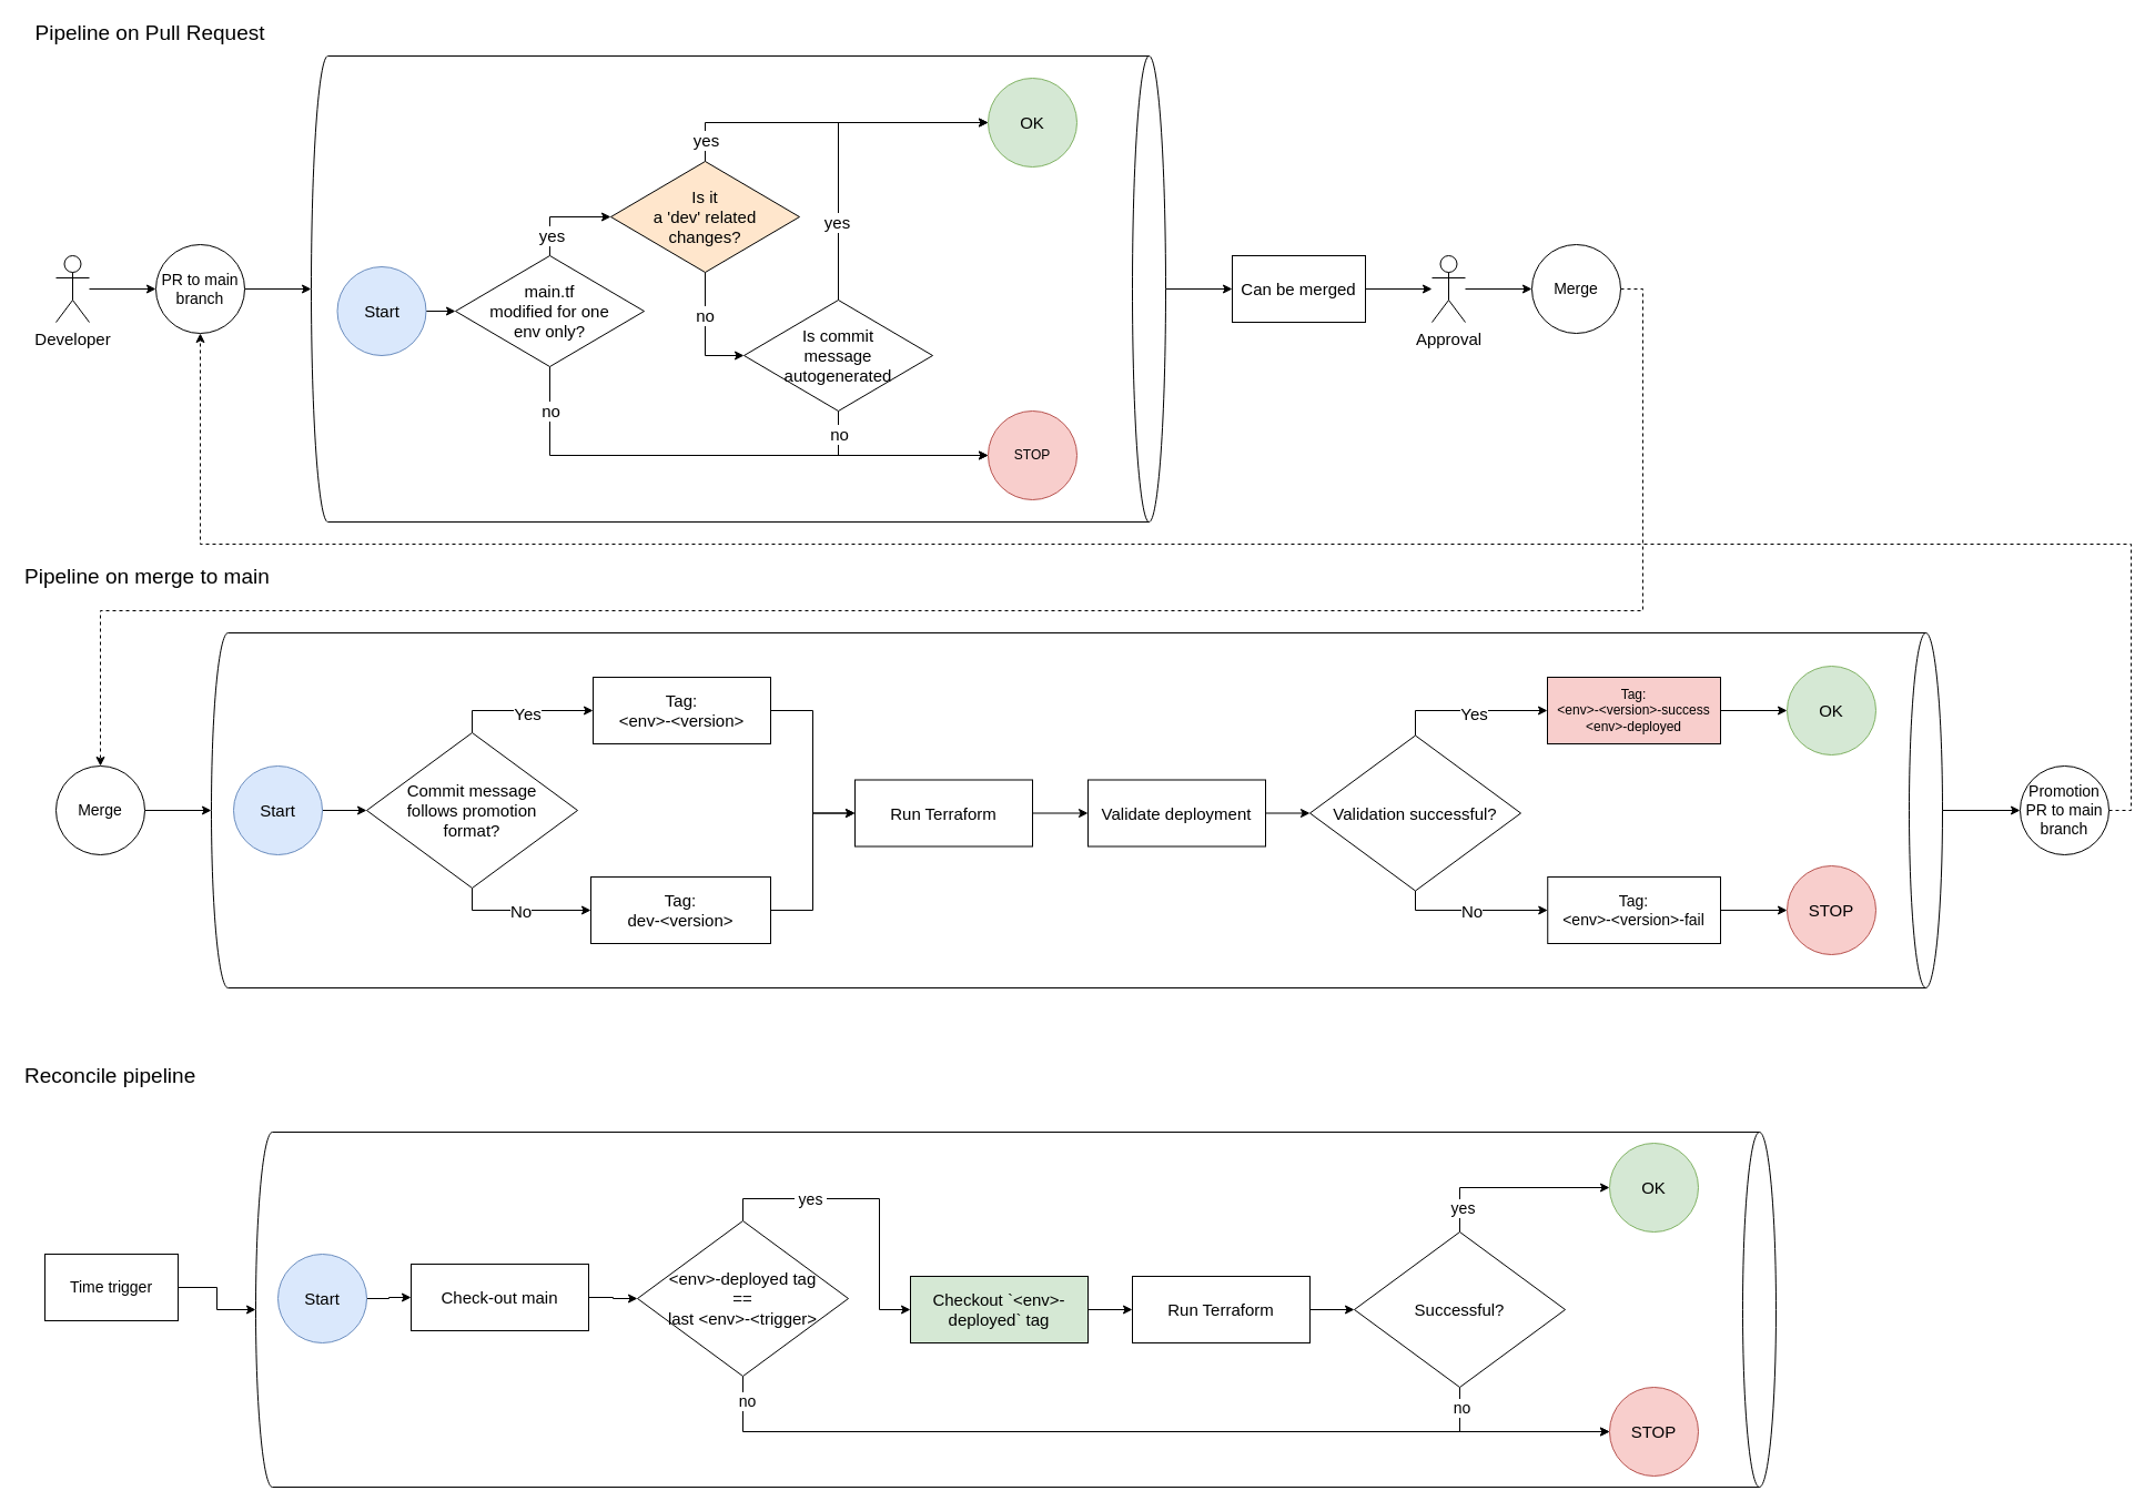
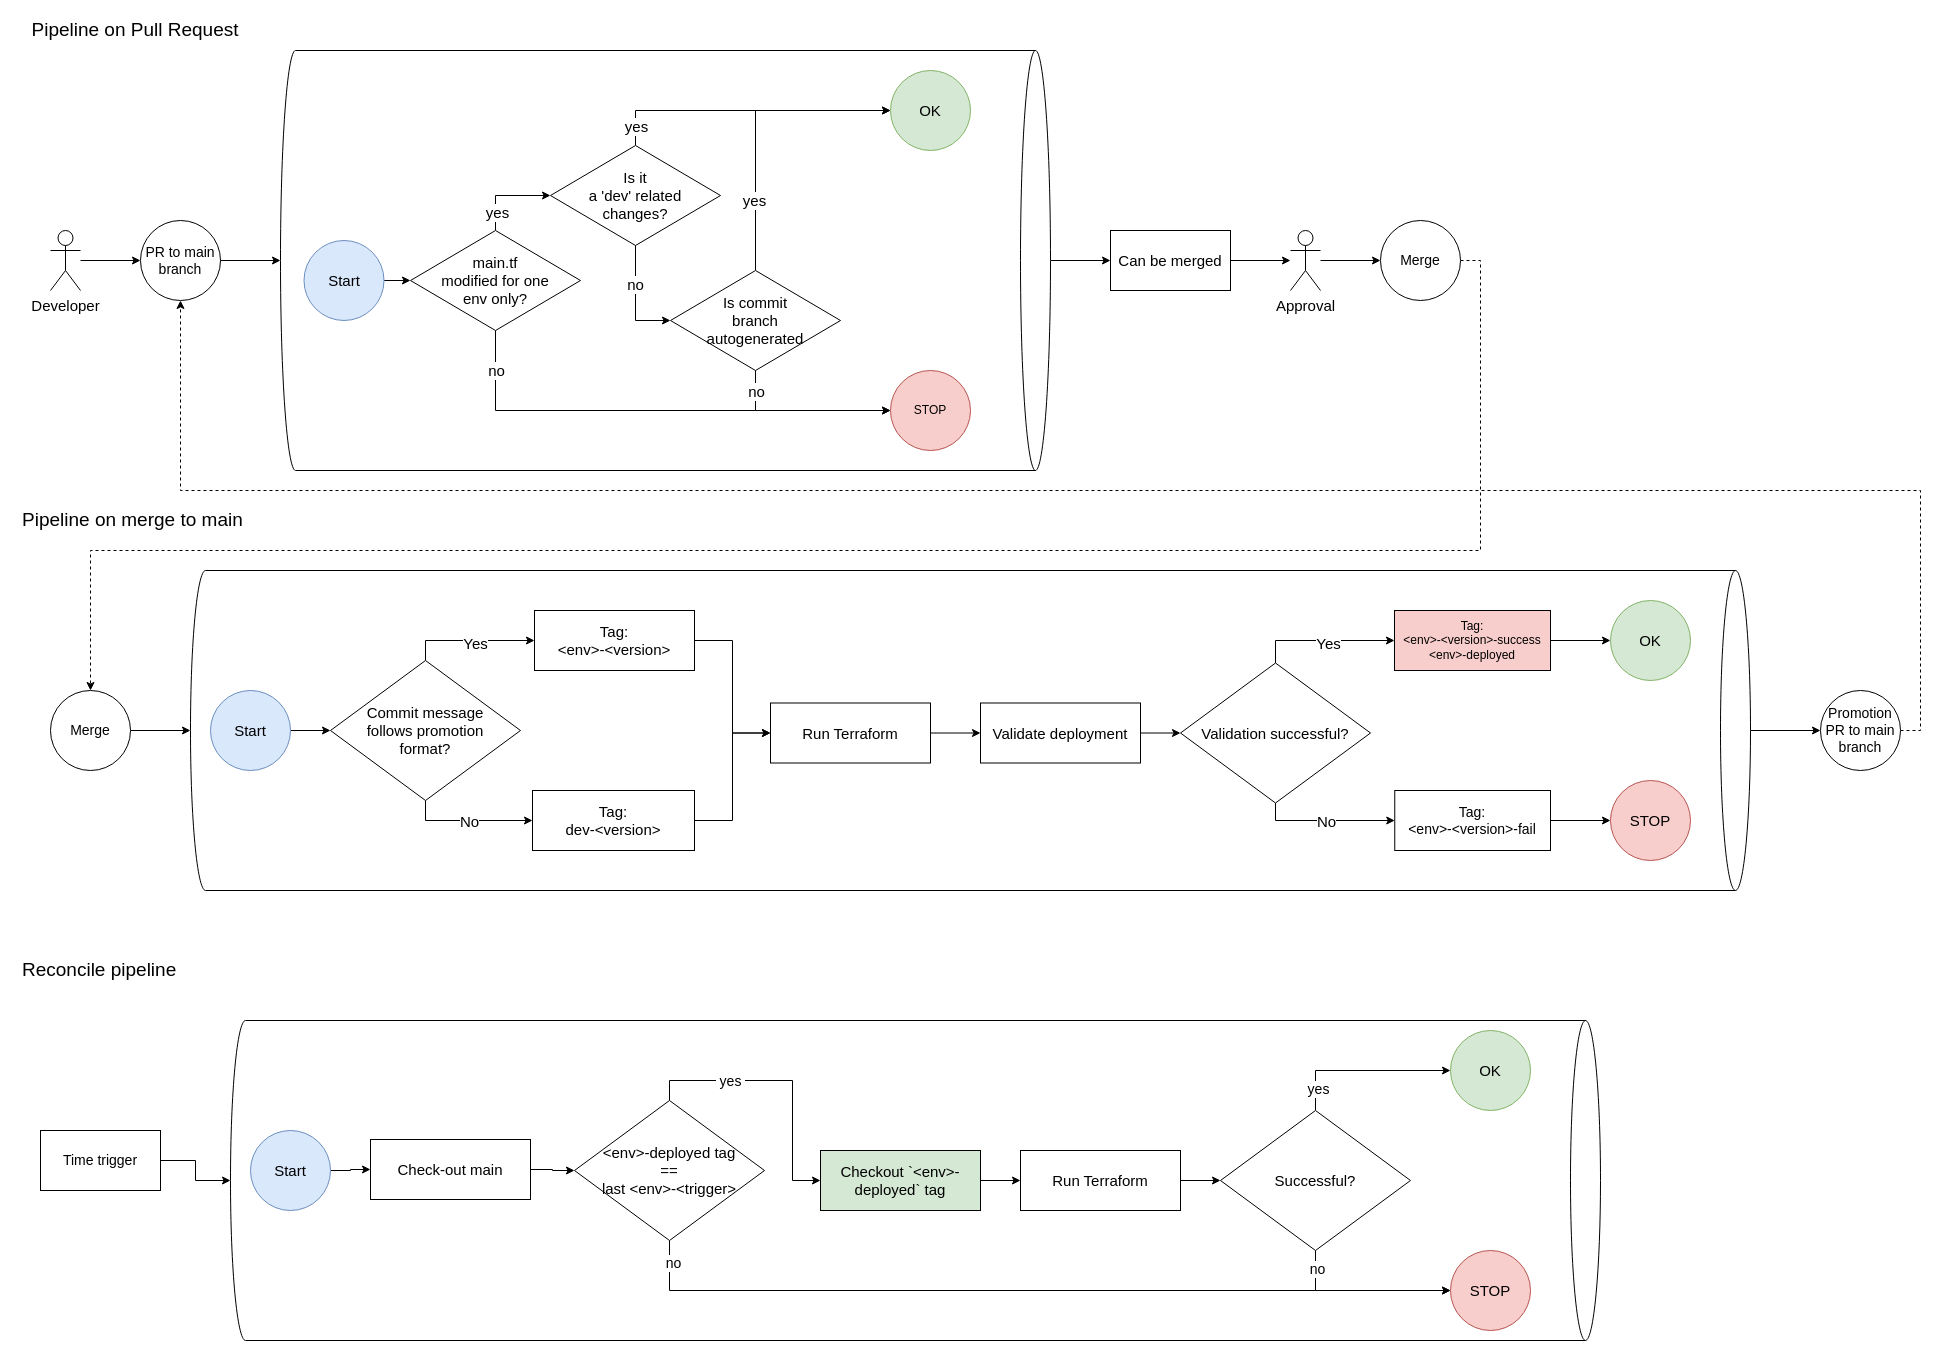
- <mxCell id="23" value="&lt;div style=&quot;font-size: 15px&quot;&gt;&lt;span style=&quot;font-size: 15px&quot;&gt;Is it&lt;br&gt;a 'dev' related&lt;br style=&quot;font-size: 15px&quot;&gt;changes?&lt;/span&gt;&lt;/div&gt;" style="rhombus;whiteSpace=wrap;html=1;align=center;fontSize=15;fillColor=#ffe6cc;" vertex="1" parent="1"><mxGeometry x="550" y="145" width="170" height="100" as="geometry" /></mxCell>
+ <mxCell id="23" value="&lt;div style=&quot;font-size: 15px&quot;&gt;&lt;span style=&quot;font-size: 15px&quot;&gt;Is it&lt;br&gt;a 'dev' related&lt;br style=&quot;font-size: 15px&quot;&gt;changes?&lt;/span&gt;&lt;/div&gt;" style="rhombus;whiteSpace=wrap;html=1;align=center;fontSize=15;" vertex="1" parent="1"><mxGeometry x="550" y="145" width="170" height="100" as="geometry" /></mxCell>
- <mxCell id="28" value="&lt;div style=&quot;font-size: 15px;&quot;&gt;Is commit&lt;br style=&quot;font-size: 15px;&quot;&gt;message&lt;br style=&quot;font-size: 15px;&quot;&gt;autogenerated&lt;/div&gt;" style="rhombus;whiteSpace=wrap;html=1;align=center;fontSize=15;" vertex="1" parent="1"><mxGeometry x="670" y="270" width="170" height="100" as="geometry" /></mxCell>
+ <mxCell id="28" value="&lt;div style=&quot;font-size: 15px;&quot;&gt;Is commit&lt;br style=&quot;font-size: 15px;&quot;&gt;branch&lt;br style=&quot;font-size: 15px;&quot;&gt;autogenerated&lt;/div&gt;" style="rhombus;whiteSpace=wrap;html=1;align=center;fontSize=15;" vertex="1" parent="1"><mxGeometry x="670" y="270" width="170" height="100" as="geometry" /></mxCell>
